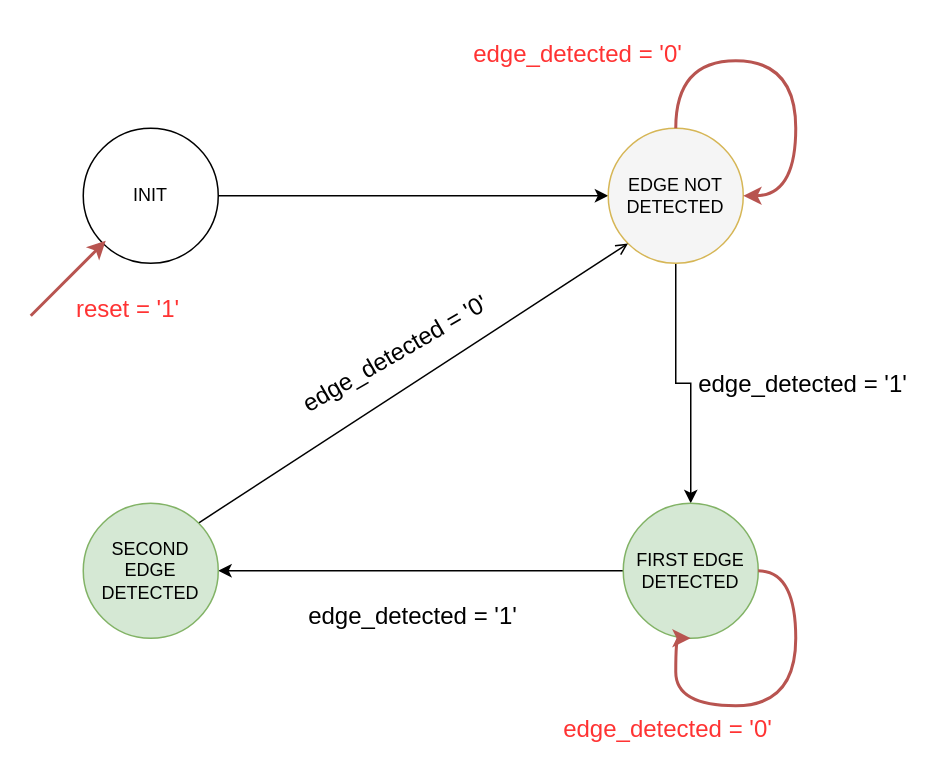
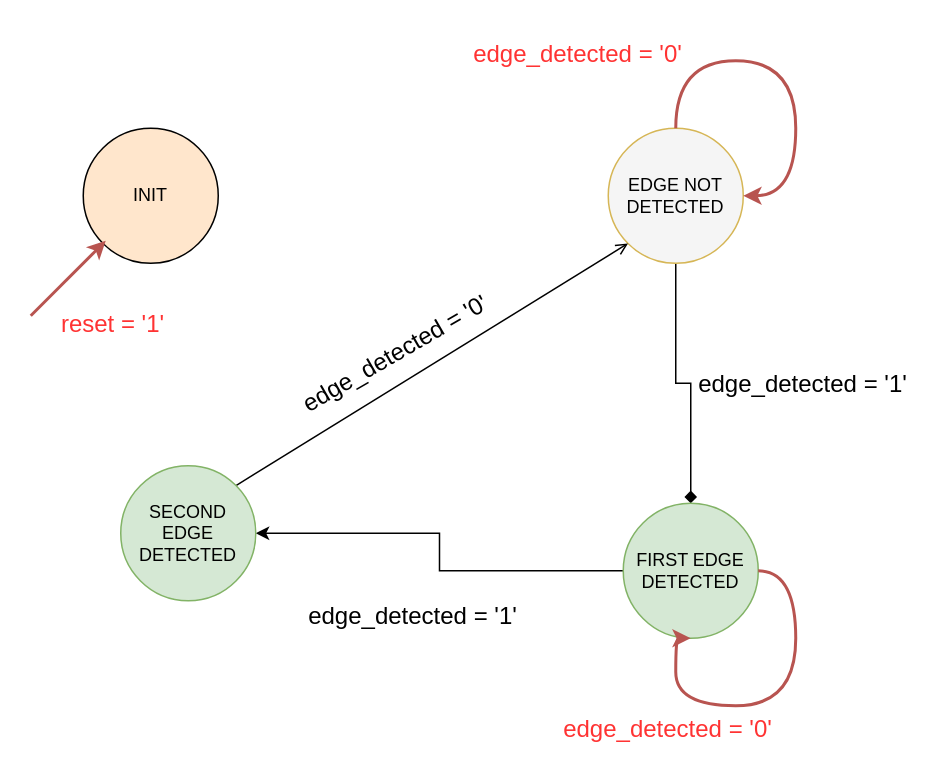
- <mxCell id="3" value="INIT" style="ellipse;whiteSpace=wrap;html=1;aspect=fixed;" vertex="1" parent="1"><mxGeometry x="55" y="85" width="90" height="90" as="geometry" /></mxCell>
+ <mxCell id="3" value="INIT" style="ellipse;whiteSpace=wrap;html=1;aspect=fixed;fillColor=#ffe6cc;" vertex="1" parent="1"><mxGeometry x="55" y="85" width="90" height="90" as="geometry" /></mxCell>
- <mxCell id="2" style="edgeStyle=orthogonalEdgeStyle;rounded=0;orthogonalLoop=1;jettySize=auto;html=1;exitX=1;exitY=0.5;exitDx=0;exitDy=0;entryX=0;entryY=0.5;entryDx=0;entryDy=0;" edge="1" parent="1" source="3" target="5"><mxGeometry relative="1" as="geometry" /></mxCell>
- <mxCell id="13" value="&lt;font style=&quot;font-size: 16px;&quot;&gt;reset = '1'&lt;/font&gt;" style="text;html=1;strokeColor=none;fillColor=none;align=center;verticalAlign=middle;whiteSpace=wrap;rounded=0;fontColor=#FF3333;" vertex="1" parent="1"><mxGeometry x="40" y="190" width="90" height="30" as="geometry" /></mxCell>
+ <mxCell id="13" value="&lt;font style=&quot;font-size: 16px;&quot;&gt;reset = '1'&lt;/font&gt;" style="text;html=1;strokeColor=none;fillColor=none;align=center;verticalAlign=middle;whiteSpace=wrap;rounded=0;fontColor=#FF3333;" vertex="1" parent="1"><mxGeometry x="30" y="200" width="90" height="30" as="geometry" /></mxCell>
- <mxCell id="4" style="edgeStyle=orthogonalEdgeStyle;rounded=0;orthogonalLoop=1;jettySize=auto;html=1;exitX=0.5;exitY=1;exitDx=0;exitDy=0;entryX=0.5;entryY=0;entryDx=0;entryDy=0;" edge="1" parent="1" source="5" target="7"><mxGeometry relative="1" as="geometry" /></mxCell>
+ <mxCell id="4" style="edgeStyle=orthogonalEdgeStyle;rounded=0;orthogonalLoop=1;jettySize=auto;html=1;exitX=0.5;exitY=1;exitDx=0;exitDy=0;entryX=0.5;entryY=0;entryDx=0;entryDy=0;endArrow=diamond;" edge="1" parent="1" source="5" target="7"><mxGeometry relative="1" as="geometry" /></mxCell>
- <mxCell id="9" value="SECOND EDGE DETECTED" style="ellipse;whiteSpace=wrap;html=1;aspect=fixed;fillColor=#d5e8d4;strokeColor=#82b366;" vertex="1" parent="1"><mxGeometry x="55" y="335" width="90" height="90" as="geometry" /></mxCell>
+ <mxCell id="9" value="SECOND EDGE DETECTED" style="ellipse;whiteSpace=wrap;html=1;aspect=fixed;fillColor=#d5e8d4;strokeColor=#82b366;" vertex="1" parent="1"><mxGeometry x="80" y="310" width="90" height="90" as="geometry" /></mxCell>
